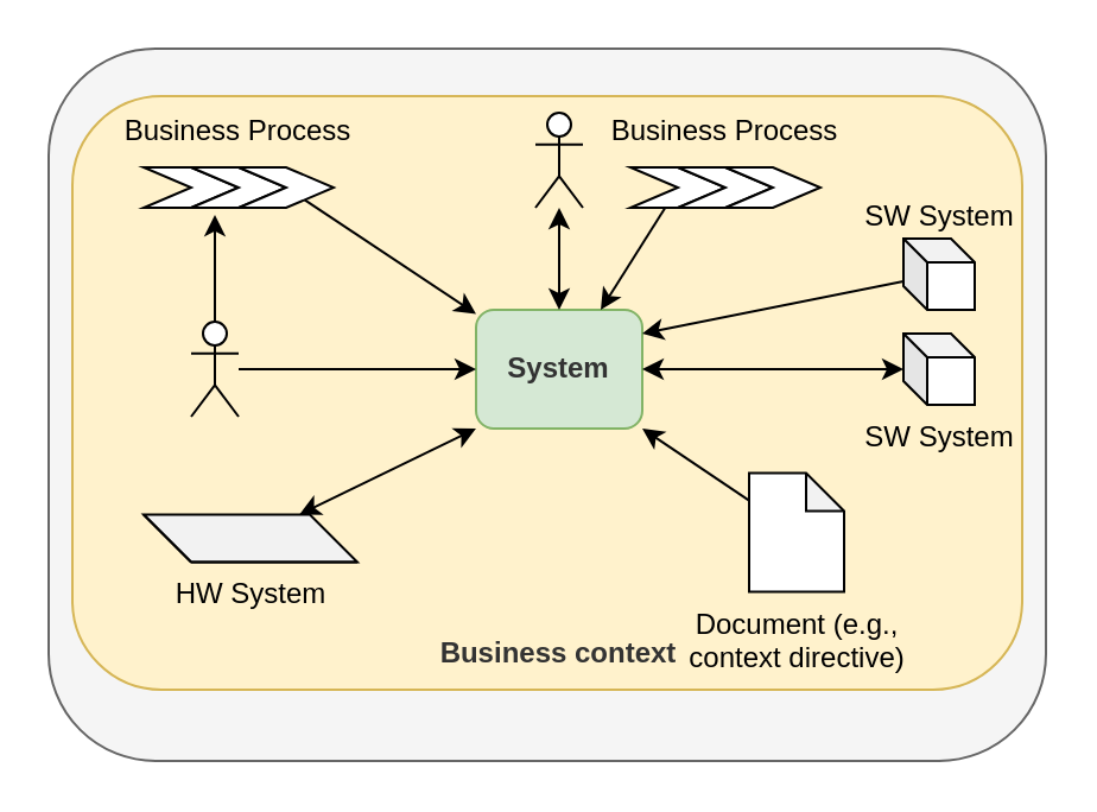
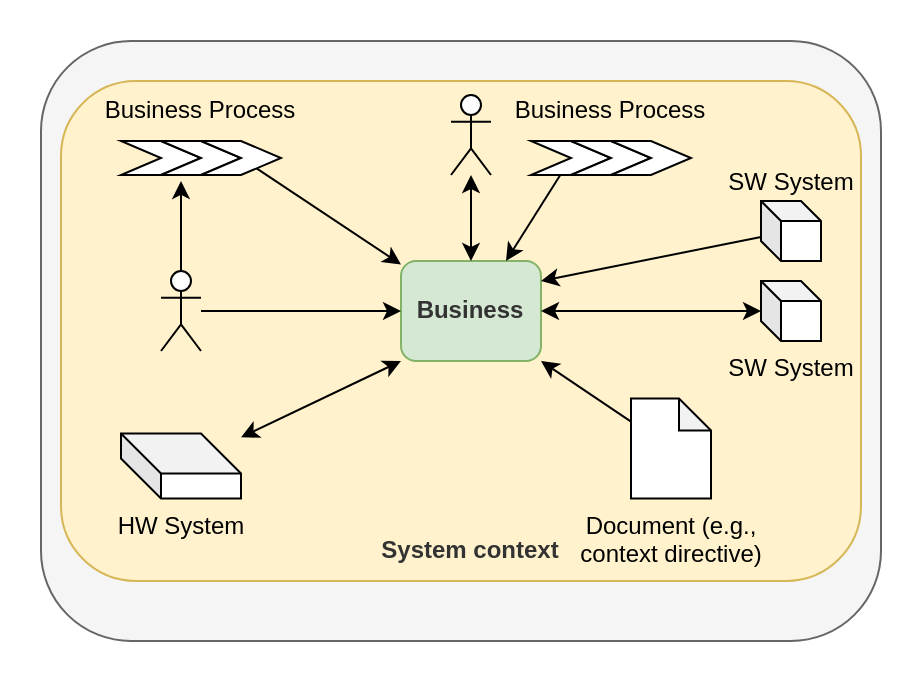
- <mxCell id="7" value="&lt;span style=&quot;color: rgb(51 , 51 , 51)&quot;&gt;&lt;b&gt;System&lt;/b&gt;&lt;/span&gt;" style="text;html=1;strokeColor=none;fillColor=none;align=center;verticalAlign=middle;whiteSpace=wrap;rounded=0;" vertex="1" parent="5"><mxGeometry y="10" width="70" height="30" as="geometry" /></mxCell>
+ <mxCell id="7" value="&lt;span style=&quot;color: rgb(51 , 51 , 51)&quot;&gt;&lt;b&gt;Business&lt;/b&gt;&lt;/span&gt;" style="text;html=1;strokeColor=none;fillColor=none;align=center;verticalAlign=middle;whiteSpace=wrap;rounded=0;" vertex="1" parent="5"><mxGeometry y="10" width="70" height="30" as="geometry" /></mxCell>
- <mxCell id="13" value="HW System" style="shape=cube;html=1;boundedLbl=1;backgroundOutline=1;darkOpacity=0.05;darkOpacity2=0.1;labelPosition=center;verticalLabelPosition=bottom;align=center;verticalAlign=top;" vertex="1" parent="1"><mxGeometry x="60" y="216.25" width="90" height="20" as="geometry" /></mxCell>
+ <mxCell id="13" value="HW System" style="shape=cube;html=1;boundedLbl=1;backgroundOutline=1;darkOpacity=0.05;darkOpacity2=0.1;labelPosition=center;verticalLabelPosition=bottom;align=center;verticalAlign=top;" vertex="1" parent="1"><mxGeometry x="60" y="216.25" width="60" height="32.5" as="geometry" /></mxCell>
- <mxCell id="4" value="&lt;span style=&quot;color: rgb(51 , 51 , 51)&quot;&gt;&lt;b&gt;Business context&lt;/b&gt;&lt;/span&gt;" style="text;html=1;strokeColor=none;fillColor=none;align=center;verticalAlign=middle;whiteSpace=wrap;rounded=0;" vertex="1" parent="1"><mxGeometry x="160" y="260" width="150" height="30" as="geometry" /></mxCell>
+ <mxCell id="4" value="&lt;span style=&quot;color: rgb(51 , 51 , 51)&quot;&gt;&lt;b&gt;System context&lt;/b&gt;&lt;/span&gt;" style="text;html=1;strokeColor=none;fillColor=none;align=center;verticalAlign=middle;whiteSpace=wrap;rounded=0;" vertex="1" parent="1"><mxGeometry x="160" y="260" width="150" height="30" as="geometry" /></mxCell>
